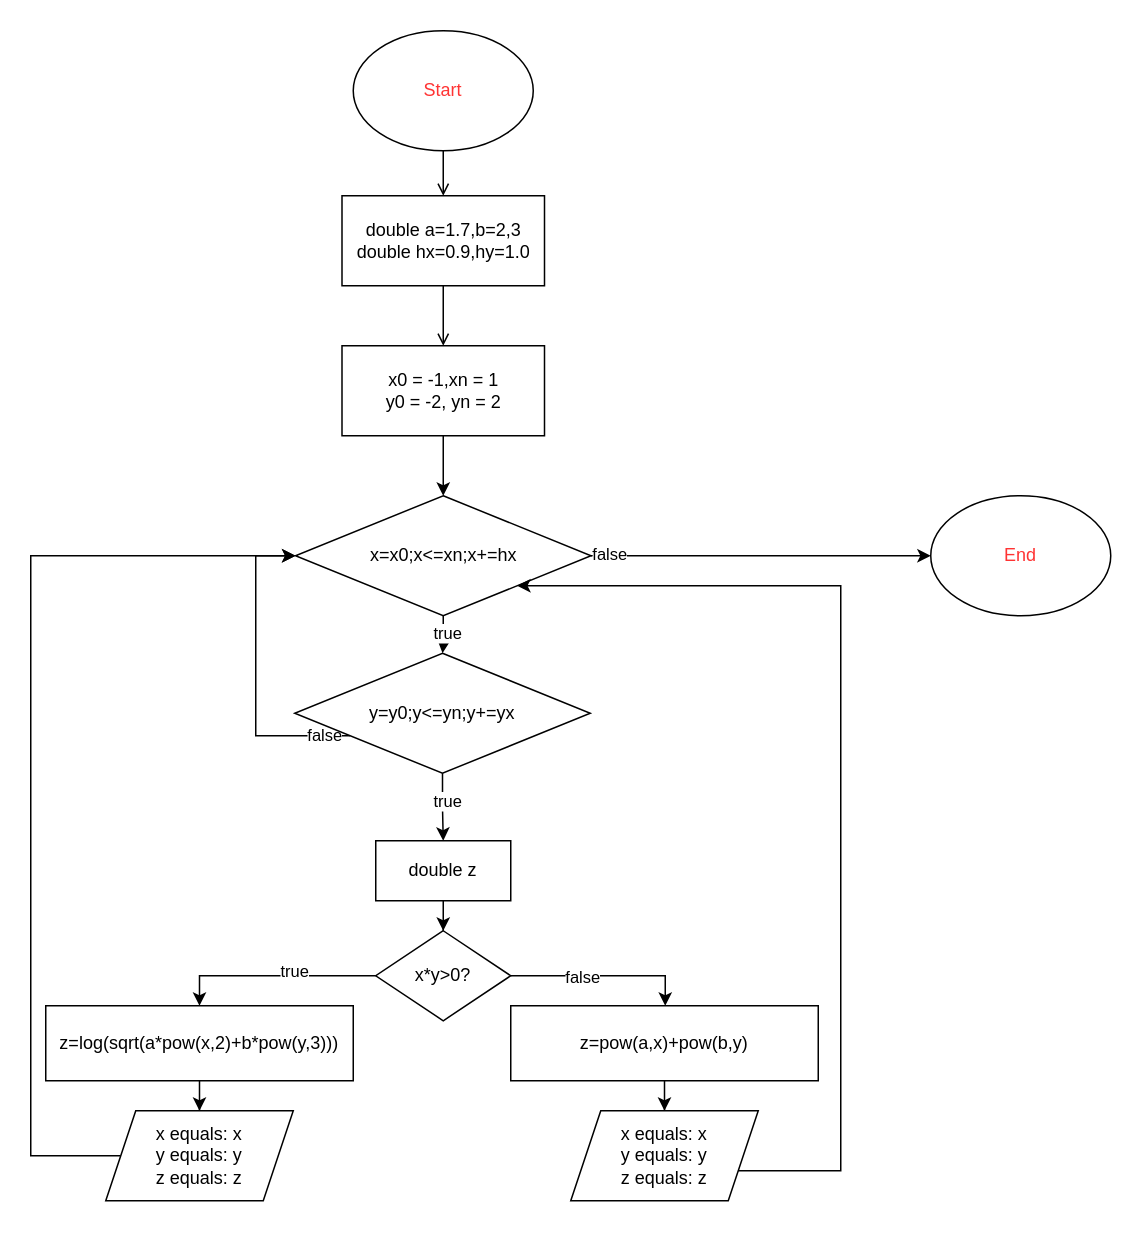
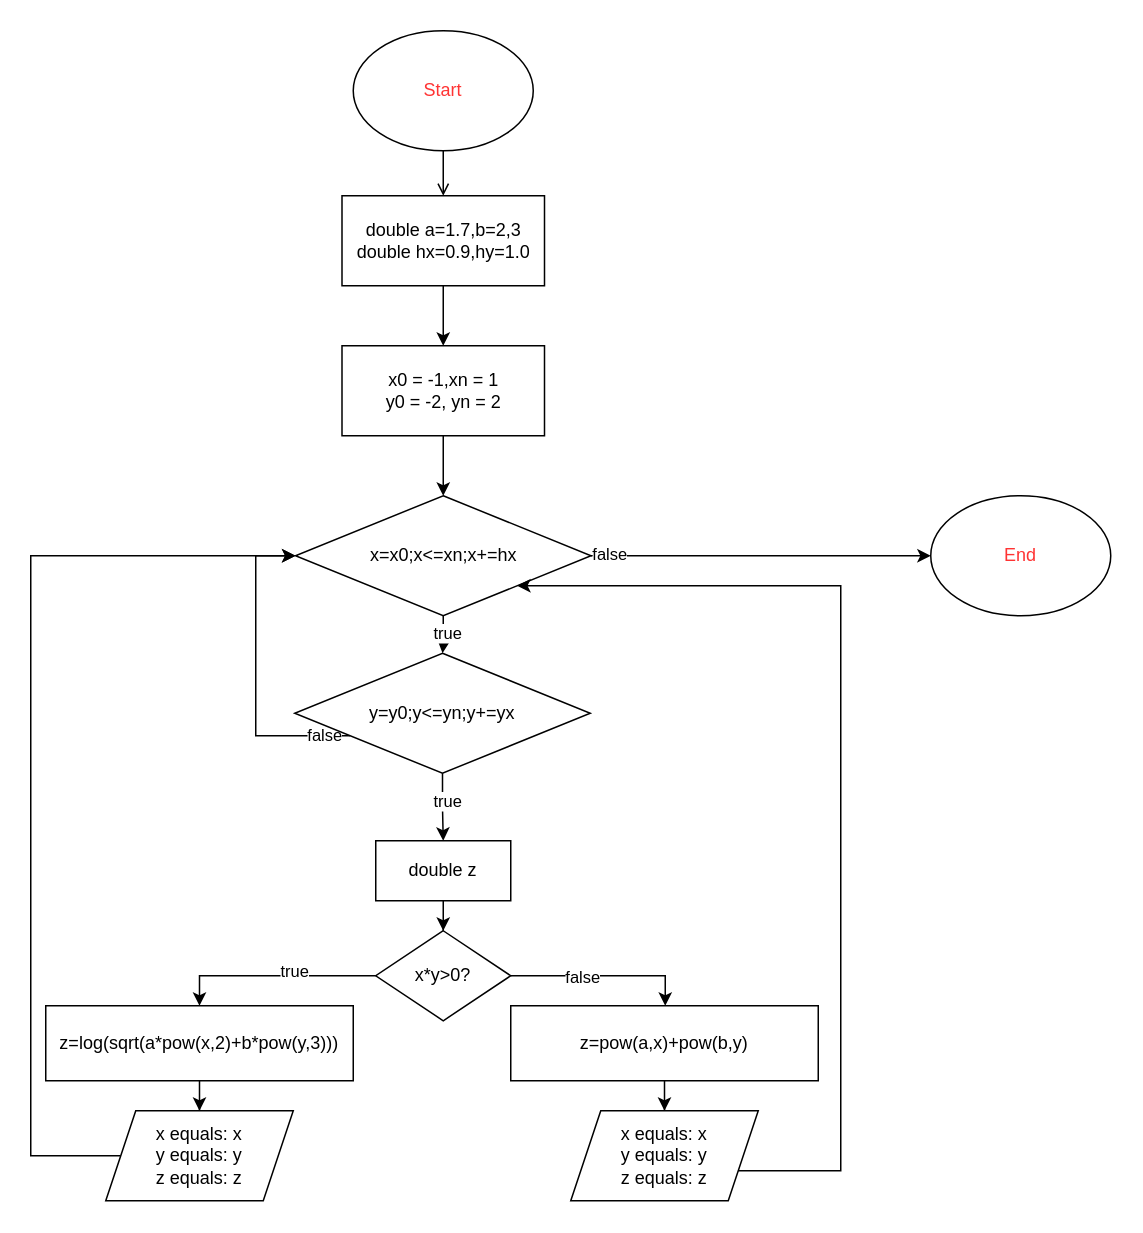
- <mxCell id="4" style="edgeStyle=orthogonalEdgeStyle;rounded=0;orthogonalLoop=1;jettySize=auto;html=1;endArrow=open;" edge="1" parent="1" source="5" target="7"><mxGeometry relative="1" as="geometry" /></mxCell>
+ <mxCell id="4" style="edgeStyle=orthogonalEdgeStyle;rounded=0;orthogonalLoop=1;jettySize=auto;html=1;" edge="1" parent="1" source="5" target="7"><mxGeometry relative="1" as="geometry" /></mxCell>
